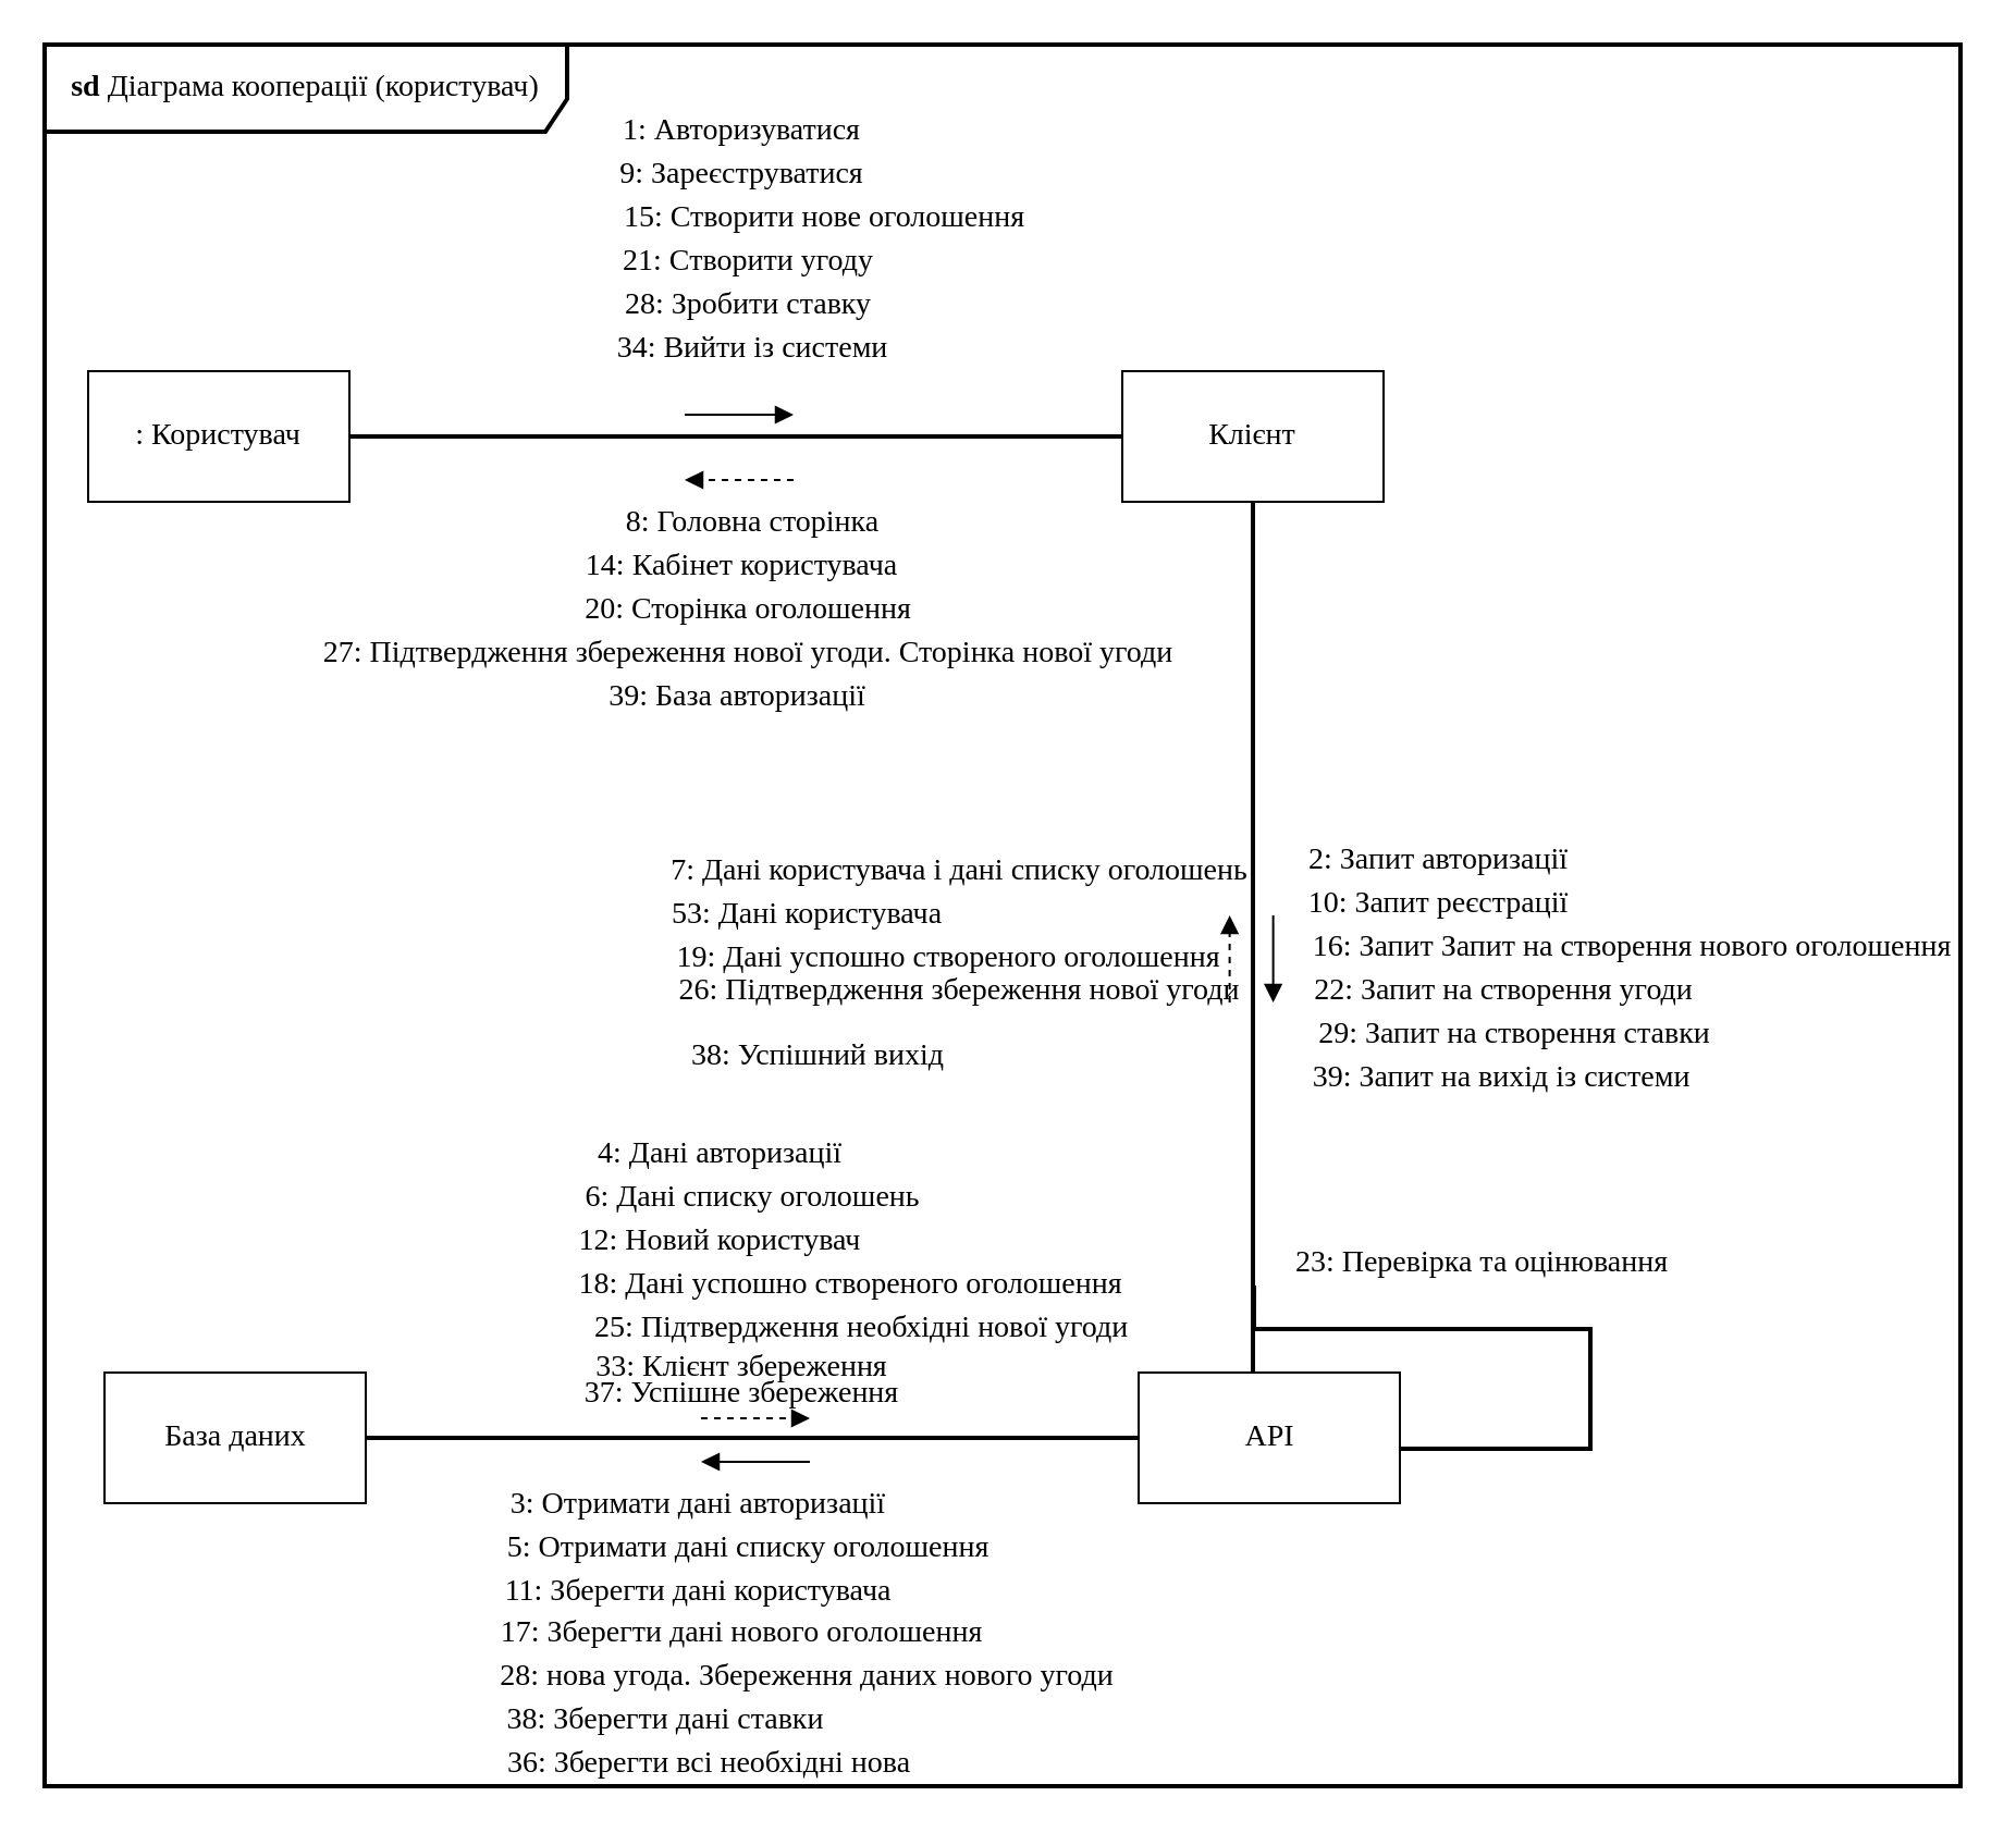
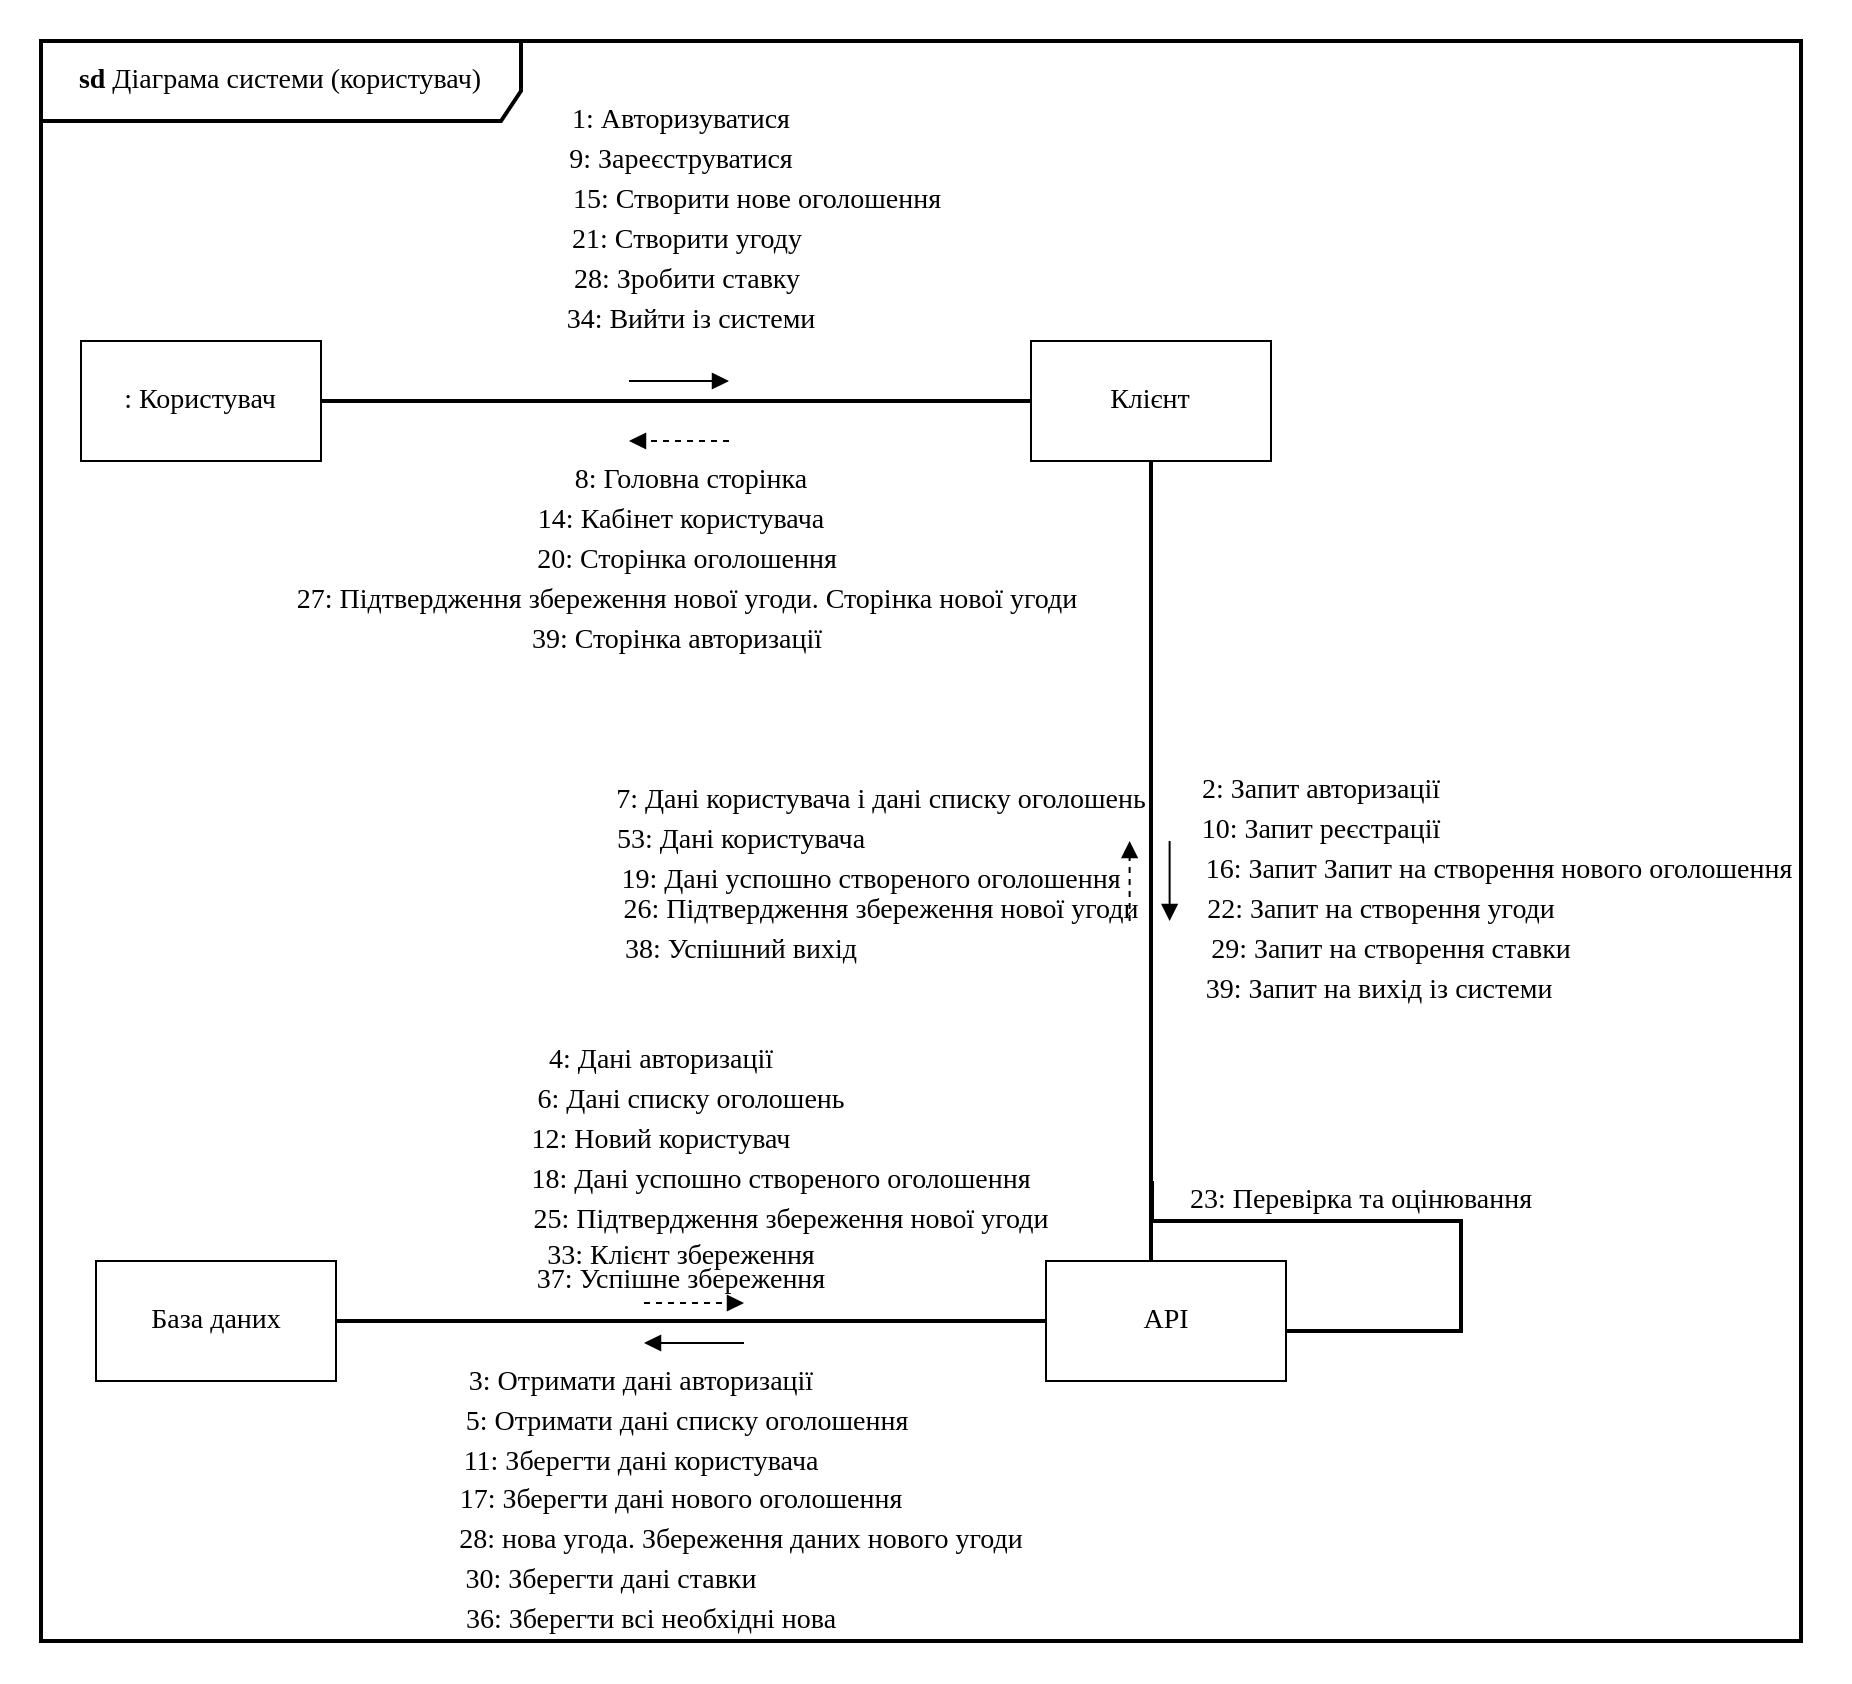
- <mxCell id="41" value="&lt;font face=&quot;Times New Roman&quot; style=&quot;font-size: 14px&quot;&gt;&lt;b&gt;sd &lt;/b&gt;Діаграма кооперації (користувач)&lt;/font&gt;" style="shape=umlFrame;whiteSpace=wrap;html=1;strokeWidth=2;width=240;height=40;" parent="1" vertex="1"><mxGeometry y="20" width="880" height="800" as="geometry" x="20" /></mxCell>
+ <mxCell id="41" value="&lt;font face=&quot;Times New Roman&quot; style=&quot;font-size: 14px&quot;&gt;&lt;b&gt;sd &lt;/b&gt;Діаграма системи (користувач)&lt;/font&gt;" style="shape=umlFrame;whiteSpace=wrap;html=1;strokeWidth=2;width=240;height=40;" parent="1" vertex="1"><mxGeometry y="20" width="880" height="800" as="geometry" x="20" /></mxCell>
- <mxCell id="52" value="&lt;font face=&quot;Times New Roman&quot; style=&quot;font-size: 14px&quot;&gt;39:&amp;nbsp;&lt;/font&gt;&lt;span style=&quot;font-family: &amp;#34;times new roman&amp;#34; ; font-size: 14px&quot;&gt;База авторизації&lt;/span&gt;" style="text;html=1;align=center;verticalAlign=middle;resizable=0;points=[];autosize=1;strokeColor=none;fillColor=none;" parent="1" vertex="1"><mxGeometry x="257.5" y="310" width="160" height="20" as="geometry" /></mxCell>
+ <mxCell id="52" value="&lt;font face=&quot;Times New Roman&quot; style=&quot;font-size: 14px&quot;&gt;39:&amp;nbsp;&lt;/font&gt;&lt;span style=&quot;font-family: &amp;#34;times new roman&amp;#34; ; font-size: 14px&quot;&gt;Сторінка авторизації&lt;/span&gt;" style="text;html=1;align=center;verticalAlign=middle;resizable=0;points=[];autosize=1;strokeColor=none;fillColor=none;" parent="1" vertex="1"><mxGeometry x="257.5" y="310" width="160" height="20" as="geometry" /></mxCell>
- <mxCell id="51" value="&lt;font face=&quot;Times New Roman&quot; style=&quot;font-size: 14px&quot;&gt;38:&amp;nbsp;&lt;/font&gt;&lt;span style=&quot;font-family: &amp;#34;times new roman&amp;#34; ; font-size: 14px&quot;&gt;Успішний вихід&lt;/span&gt;" style="text;html=1;align=center;verticalAlign=middle;resizable=0;points=[];autosize=1;strokeColor=none;fillColor=none;" parent="1" vertex="1"><mxGeometry x="310" y="475" width="130" height="20" as="geometry" /></mxCell>
+ <mxCell id="51" value="&lt;font face=&quot;Times New Roman&quot; style=&quot;font-size: 14px&quot;&gt;38:&amp;nbsp;&lt;/font&gt;&lt;span style=&quot;font-family: &amp;#34;times new roman&amp;#34; ; font-size: 14px&quot;&gt;Успішний вихід&lt;/span&gt;" style="text;html=1;align=center;verticalAlign=middle;resizable=0;points=[];autosize=1;strokeColor=none;fillColor=none;" parent="1" vertex="1"><mxGeometry x="305" y="465" width="130" height="20" as="geometry" /></mxCell>
- <mxCell id="43" value="&lt;font face=&quot;Times New Roman&quot; style=&quot;font-size: 14px&quot;&gt;23:&amp;nbsp;&lt;/font&gt;&lt;span style=&quot;font-family: &amp;quot;times new roman&amp;quot; ; font-size: 14px&quot;&gt;Перевірка та оцінювання&lt;/span&gt;" style="text;html=1;align=center;verticalAlign=middle;resizable=0;points=[];autosize=1;strokeColor=none;fillColor=none;" parent="1" vertex="1"><mxGeometry x="585" y="570" width="190" height="20" as="geometry" /></mxCell>
+ <mxCell id="43" value="&lt;font face=&quot;Times New Roman&quot; style=&quot;font-size: 14px&quot;&gt;23:&amp;nbsp;&lt;/font&gt;&lt;span style=&quot;font-family: &amp;quot;times new roman&amp;quot; ; font-size: 14px&quot;&gt;Перевірка та оцінювання&lt;/span&gt;" style="text;html=1;align=center;verticalAlign=middle;resizable=0;points=[];autosize=1;strokeColor=none;fillColor=none;" parent="1" vertex="1"><mxGeometry x="585" y="590" width="190" height="20" as="geometry" /></mxCell>
- <mxCell id="46" value="&lt;font face=&quot;Times New Roman&quot; style=&quot;font-size: 14px&quot;&gt;25:&amp;nbsp;&lt;/font&gt;&lt;span style=&quot;font-family: &amp;quot;times new roman&amp;quot; ; font-size: 14px&quot;&gt;Підтвердження необхідні нової угоди&lt;/span&gt;" style="text;html=1;align=center;verticalAlign=middle;resizable=0;points=[];autosize=1;strokeColor=none;fillColor=none;" parent="1" vertex="1"><mxGeometry x="260" y="600" width="270" height="20" as="geometry" /></mxCell>
+ <mxCell id="46" value="&lt;font face=&quot;Times New Roman&quot; style=&quot;font-size: 14px&quot;&gt;25:&amp;nbsp;&lt;/font&gt;&lt;span style=&quot;font-family: &amp;quot;times new roman&amp;quot; ; font-size: 14px&quot;&gt;Підтвердження збереження нової угоди&lt;/span&gt;" style="text;html=1;align=center;verticalAlign=middle;resizable=0;points=[];autosize=1;strokeColor=none;fillColor=none;" parent="1" vertex="1"><mxGeometry x="260" y="600" width="270" height="20" as="geometry" /></mxCell>
- <mxCell id="47" value="&lt;font face=&quot;Times New Roman&quot; style=&quot;font-size: 14px&quot;&gt;38:&amp;nbsp;&lt;/font&gt;&lt;span style=&quot;font-family: &amp;quot;times new roman&amp;quot; ; font-size: 14px&quot;&gt;Зберегти дані ставки&lt;/span&gt;" style="text;html=1;align=center;verticalAlign=middle;resizable=0;points=[];autosize=1;strokeColor=none;fillColor=none;" parent="1" vertex="1"><mxGeometry x="225" y="780" width="160" height="20" as="geometry" /></mxCell>
+ <mxCell id="47" value="&lt;font face=&quot;Times New Roman&quot; style=&quot;font-size: 14px&quot;&gt;30:&amp;nbsp;&lt;/font&gt;&lt;span style=&quot;font-family: &amp;quot;times new roman&amp;quot; ; font-size: 14px&quot;&gt;Зберегти дані ставки&lt;/span&gt;" style="text;html=1;align=center;verticalAlign=middle;resizable=0;points=[];autosize=1;strokeColor=none;fillColor=none;" parent="1" vertex="1"><mxGeometry x="225" y="780" width="160" height="20" as="geometry" /></mxCell>
